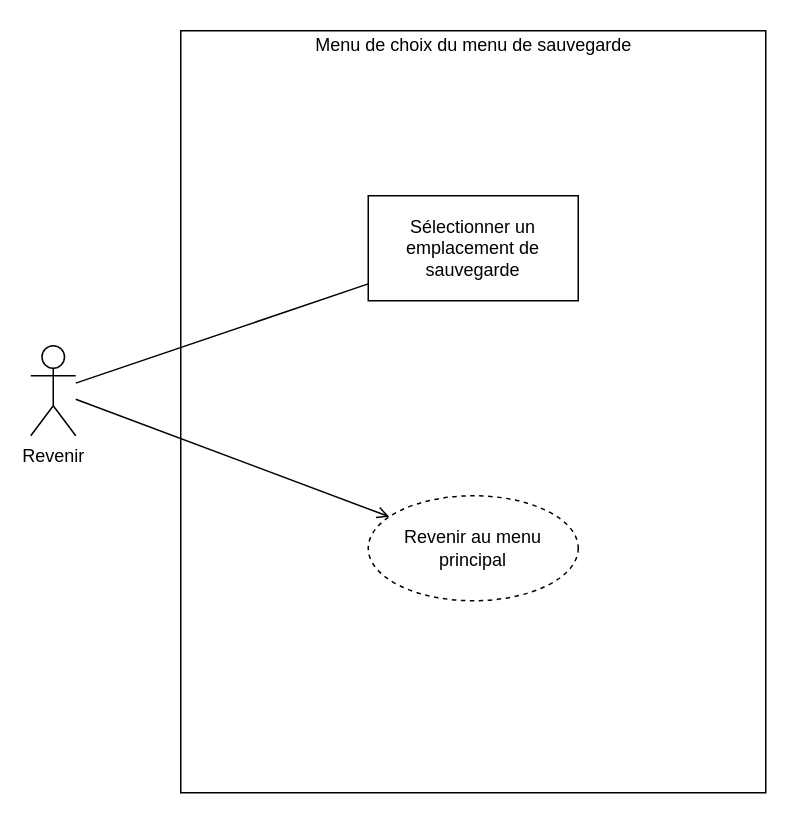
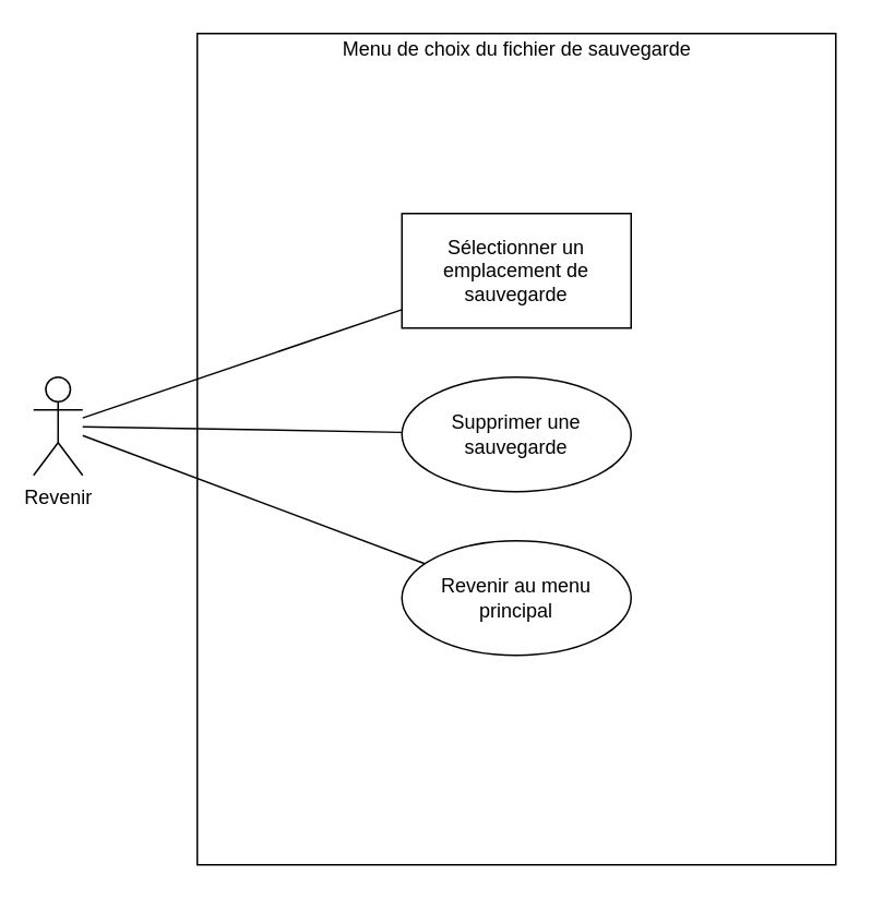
- <mxCell id="8" value="Menu de choix du menu de sauvegarde" style="text;html=1;align=center;verticalAlign=middle;resizable=0;points=[];autosize=1;" parent="1" vertex="1"><mxGeometry x="200" y="20" width="230" height="20" as="geometry" /></mxCell>
+ <mxCell id="8" value="Menu de choix du fichier de sauvegarde" style="text;html=1;align=center;verticalAlign=middle;resizable=0;points=[];autosize=1;" parent="1" vertex="1"><mxGeometry x="200" y="20" width="230" height="20" as="geometry" /></mxCell>
+ <mxCell id="5" style="rounded=0;orthogonalLoop=1;jettySize=auto;html=1;endArrow=none;endFill=0;" parent="1" source="7" target="10" edge="1"><mxGeometry relative="1" as="geometry" /></mxCell>
+ <mxCell id="10" value="Supprimer une sauvegarde" style="ellipse;whiteSpace=wrap;html=1;" parent="1" vertex="1"><mxGeometry x="245" y="230" width="140" height="70" as="geometry" /></mxCell>
- <mxCell id="6" style="edgeStyle=none;rounded=0;orthogonalLoop=1;jettySize=auto;html=1;endArrow=open;endFill=0;" parent="1" source="7" target="11" edge="1"><mxGeometry relative="1" as="geometry" /></mxCell>
+ <mxCell id="6" style="edgeStyle=none;rounded=0;orthogonalLoop=1;jettySize=auto;html=1;endArrow=none;endFill=0;" parent="1" source="7" target="11" edge="1"><mxGeometry relative="1" as="geometry" /></mxCell>
- <mxCell id="11" value="Revenir au menu principal" style="ellipse;whiteSpace=wrap;html=1;dashed=1;" parent="1" vertex="1"><mxGeometry x="245" y="330" width="140" height="70" as="geometry" /></mxCell>
+ <mxCell id="11" value="Revenir au menu principal" style="ellipse;whiteSpace=wrap;html=1;" parent="1" vertex="1"><mxGeometry x="245" y="330" width="140" height="70" as="geometry" /></mxCell>
